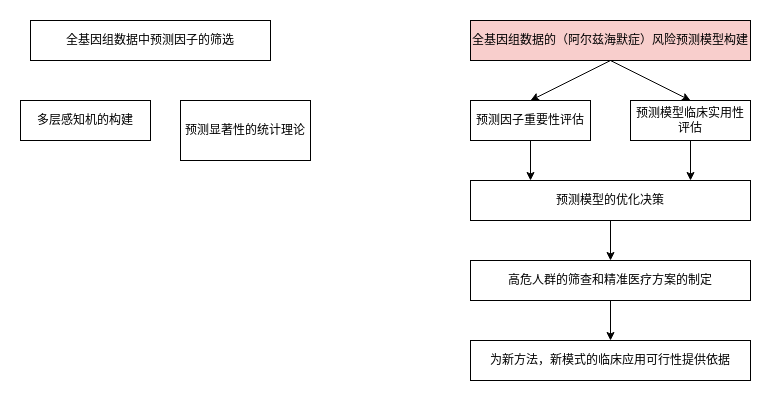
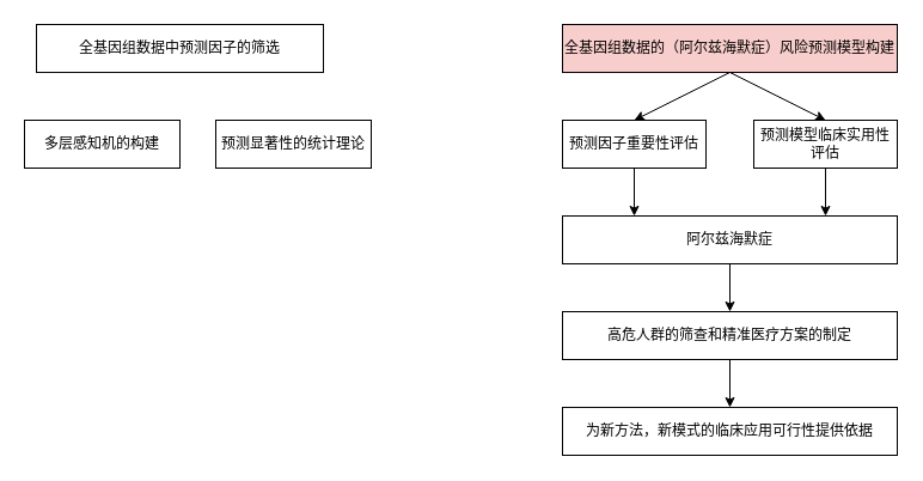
- <mxCell id="17" value="预测显著性的统计理论" style="rounded=0;whiteSpace=wrap;html=1;align=center;" vertex="1" parent="1"><mxGeometry x="180" y="100" width="130" height="60" as="geometry" /></mxCell>
+ <mxCell id="17" value="预测显著性的统计理论" style="rounded=0;whiteSpace=wrap;html=1;align=center;" vertex="1" parent="1"><mxGeometry x="180" y="100" width="130" height="40" as="geometry" /></mxCell>
- <mxCell id="8" value="预测模型的优化决策" style="rounded=0;whiteSpace=wrap;html=1;" parent="2" vertex="1"><mxGeometry y="160" width="280" height="40" as="geometry" /></mxCell>
+ <mxCell id="8" value="阿尔兹海默症" style="rounded=0;whiteSpace=wrap;html=1;" parent="2" vertex="1"><mxGeometry y="160" width="280" height="40" as="geometry" /></mxCell>
